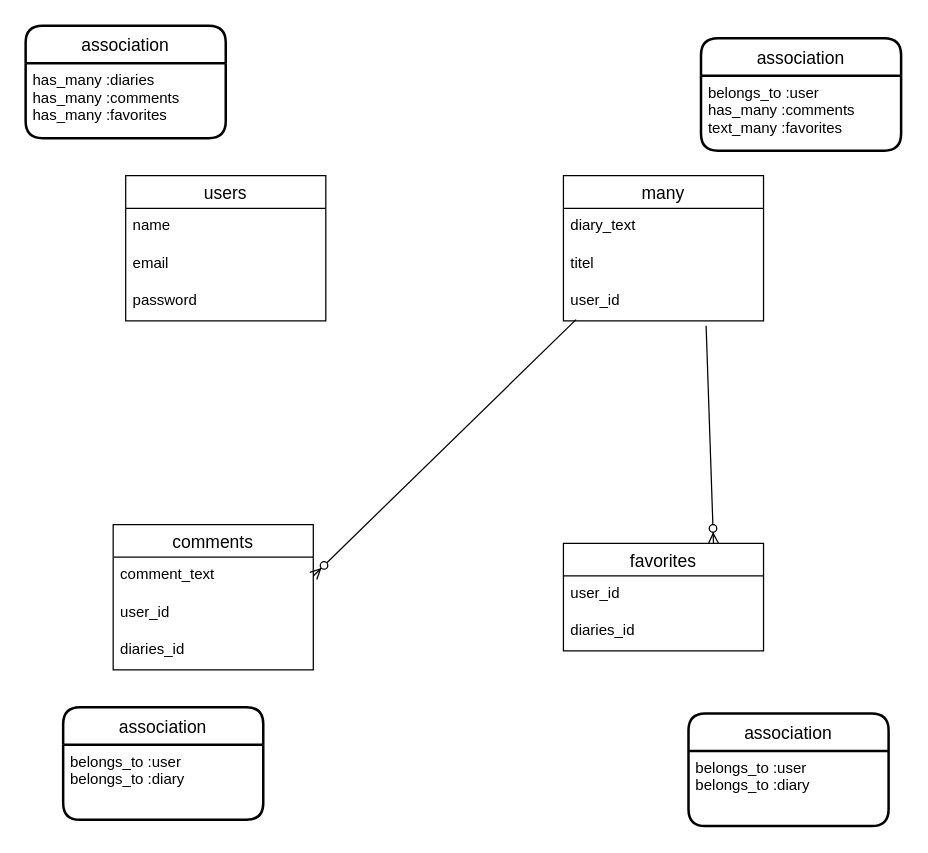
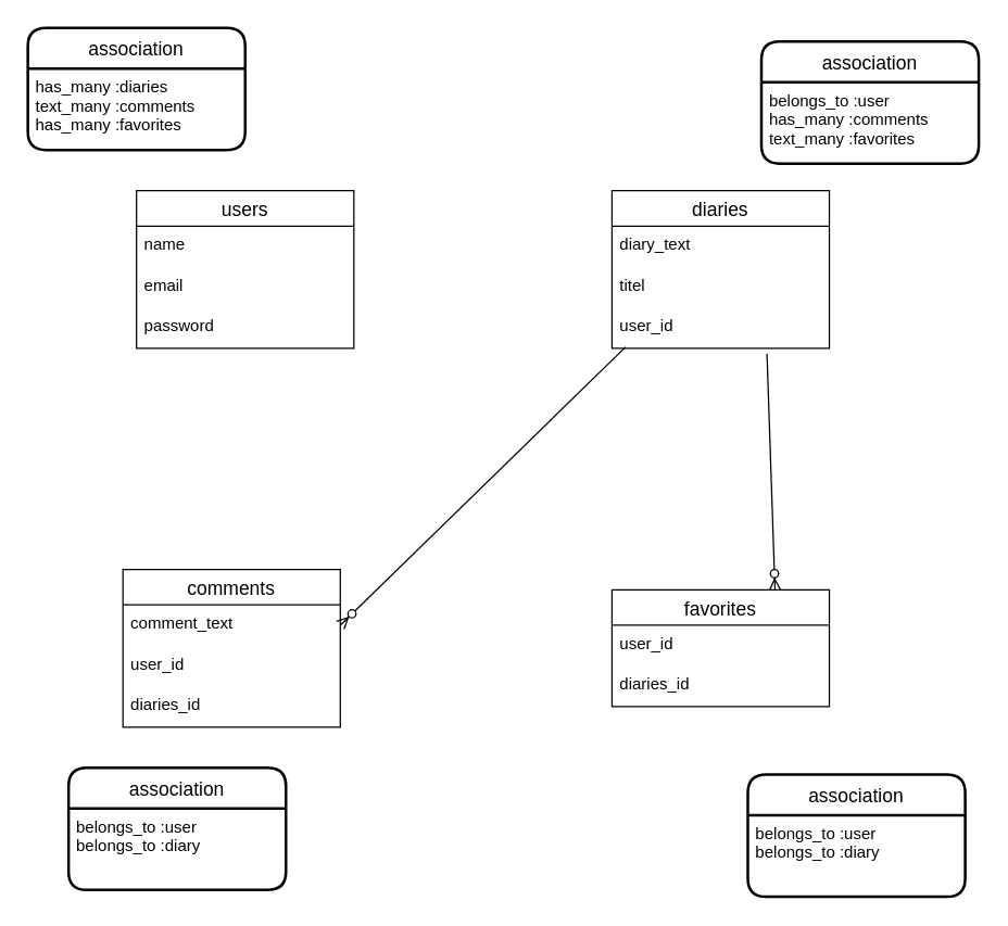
- <mxCell id="11" value="has_many :diaries&#10;has_many :comments&#10;has_many :favorites" style="align=left;strokeColor=none;fillColor=none;spacingLeft=4;fontSize=12;verticalAlign=top;resizable=0;rotatable=0;part=1;" vertex="1" parent="10"><mxGeometry y="30" width="160" height="60" as="geometry" /></mxCell>
+ <mxCell id="11" value="has_many :diaries&#10;text_many :comments&#10;has_many :favorites" style="align=left;strokeColor=none;fillColor=none;spacingLeft=4;fontSize=12;verticalAlign=top;resizable=0;rotatable=0;part=1;" vertex="1" parent="10"><mxGeometry y="30" width="160" height="60" as="geometry" /></mxCell>
- <mxCell id="20" value="many" style="swimlane;fontStyle=0;childLayout=stackLayout;horizontal=1;startSize=26;horizontalStack=0;resizeParent=1;resizeParentMax=0;resizeLast=0;collapsible=1;marginBottom=0;align=center;fontSize=14;" vertex="1" parent="1"><mxGeometry x="450" y="140" width="160" height="116" as="geometry" /></mxCell>
+ <mxCell id="20" value="diaries" style="swimlane;fontStyle=0;childLayout=stackLayout;horizontal=1;startSize=26;horizontalStack=0;resizeParent=1;resizeParentMax=0;resizeLast=0;collapsible=1;marginBottom=0;align=center;fontSize=14;" vertex="1" parent="1"><mxGeometry x="450" y="140" width="160" height="116" as="geometry" /></mxCell>
